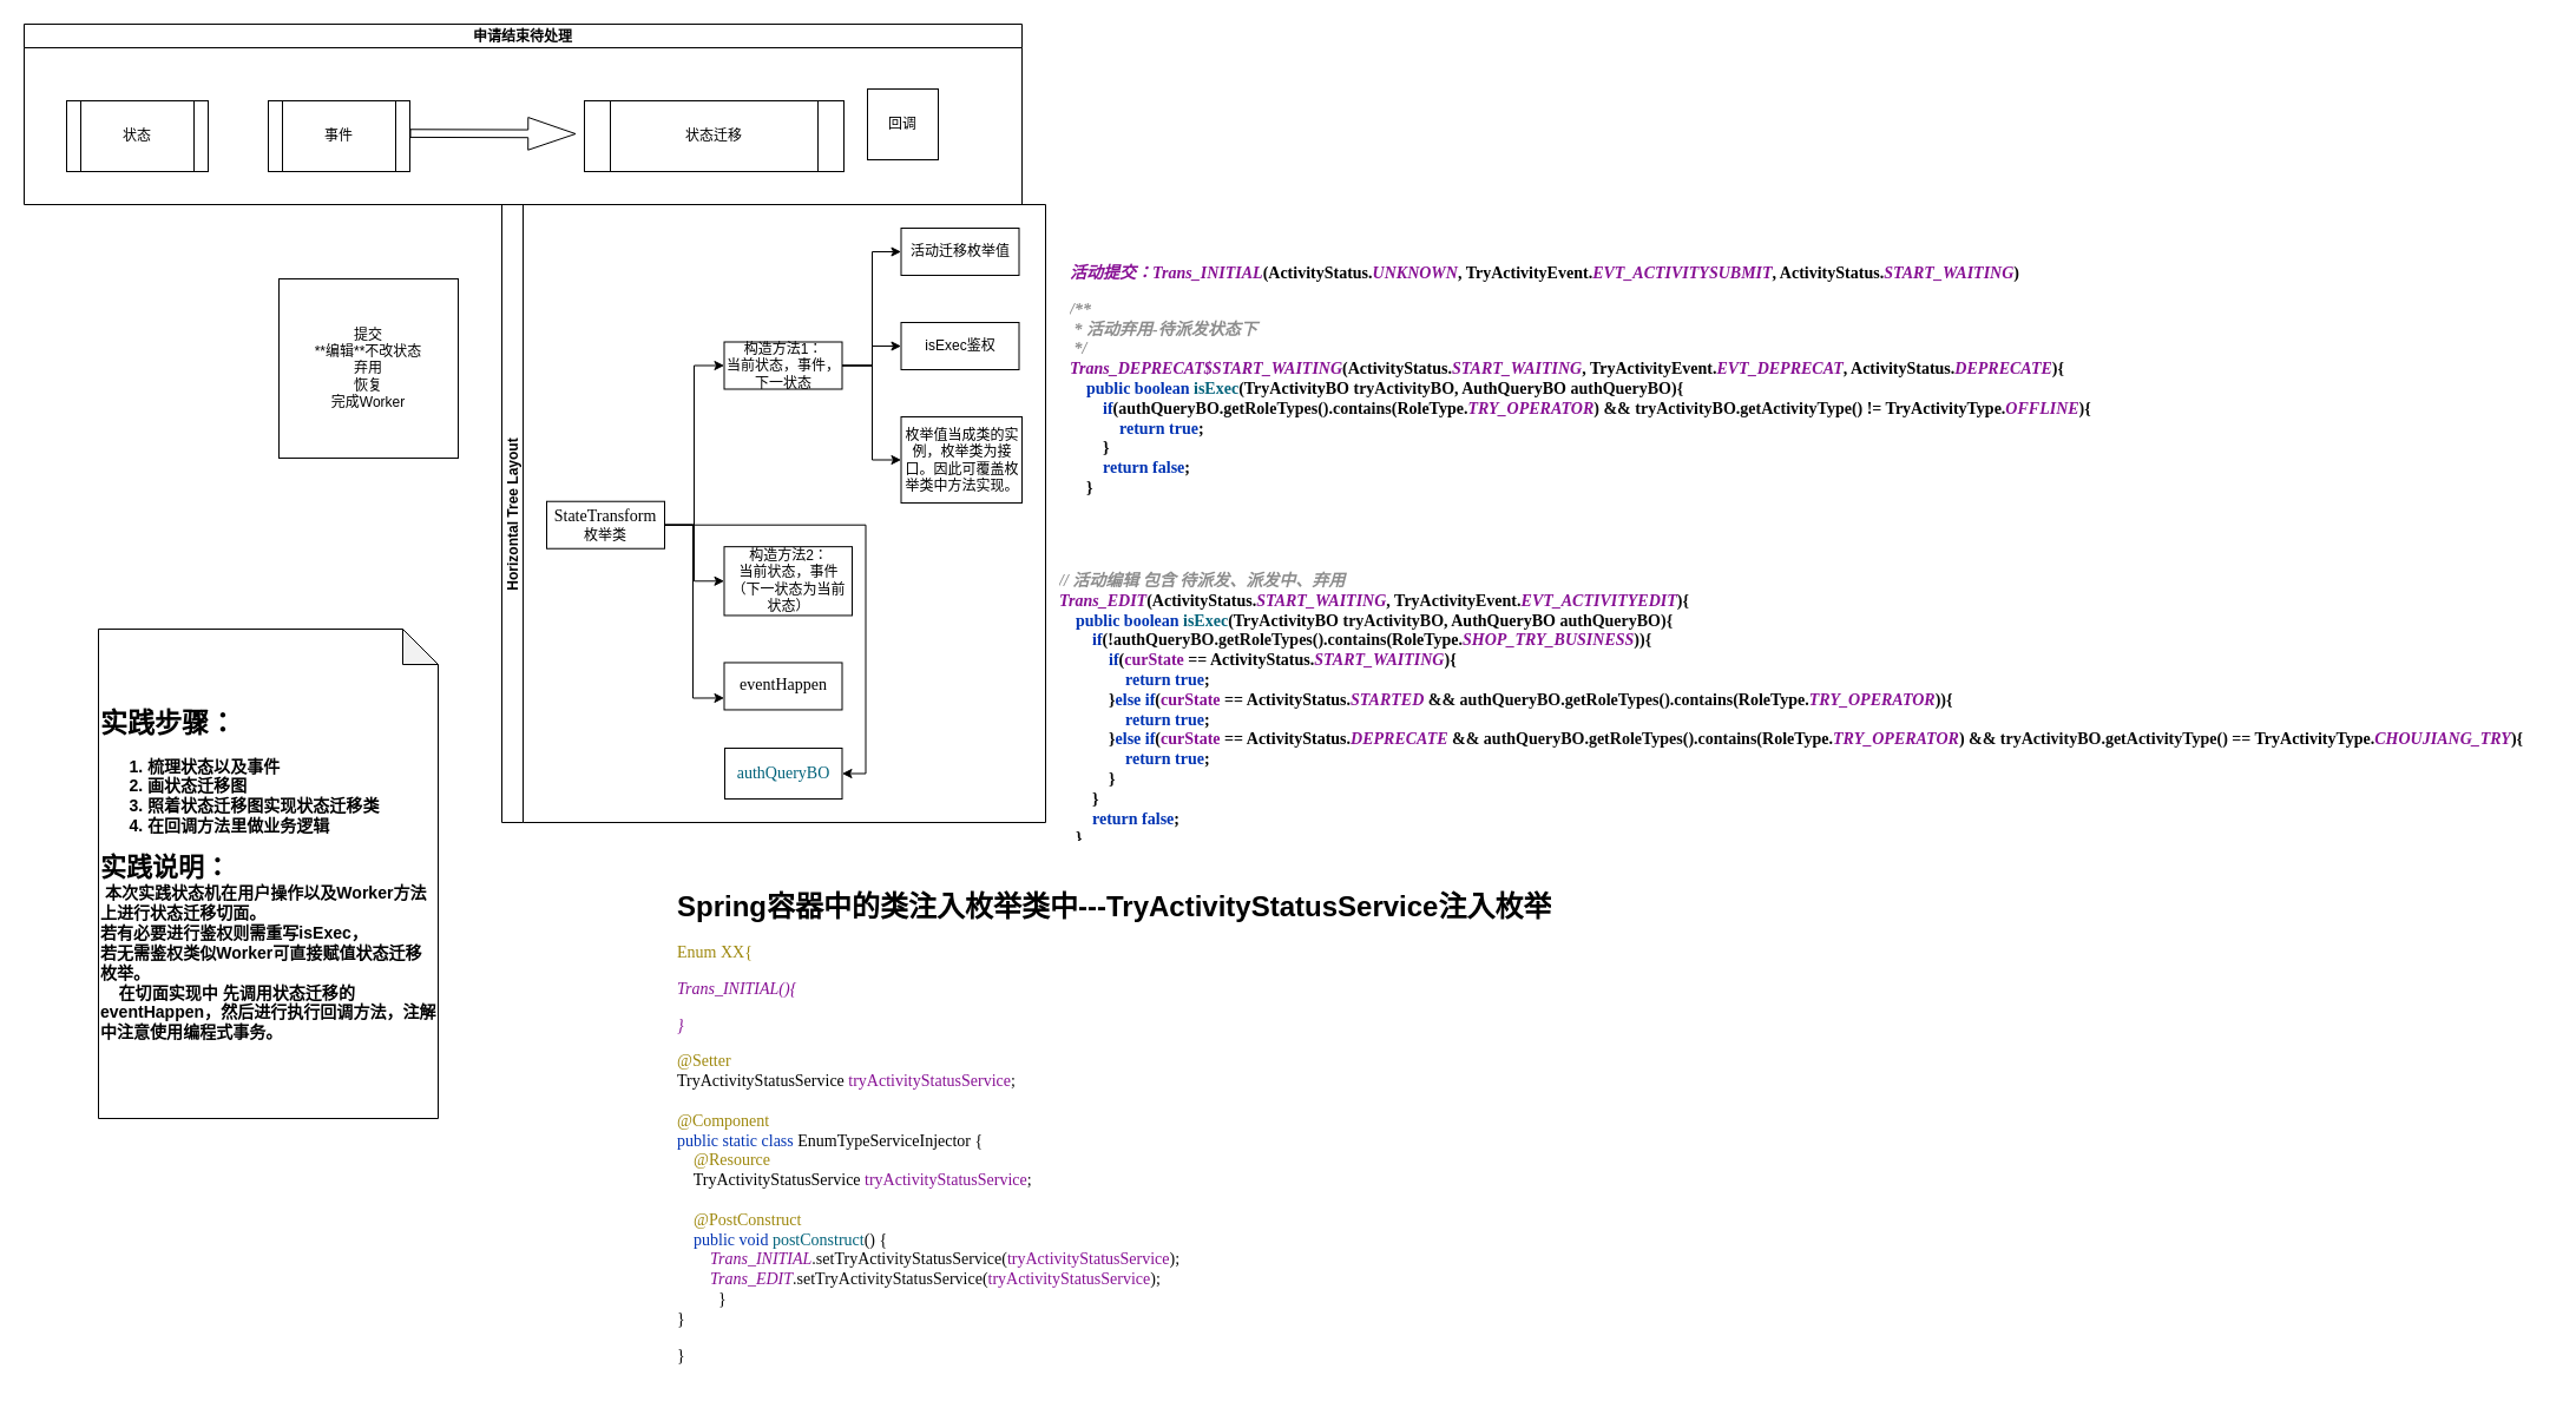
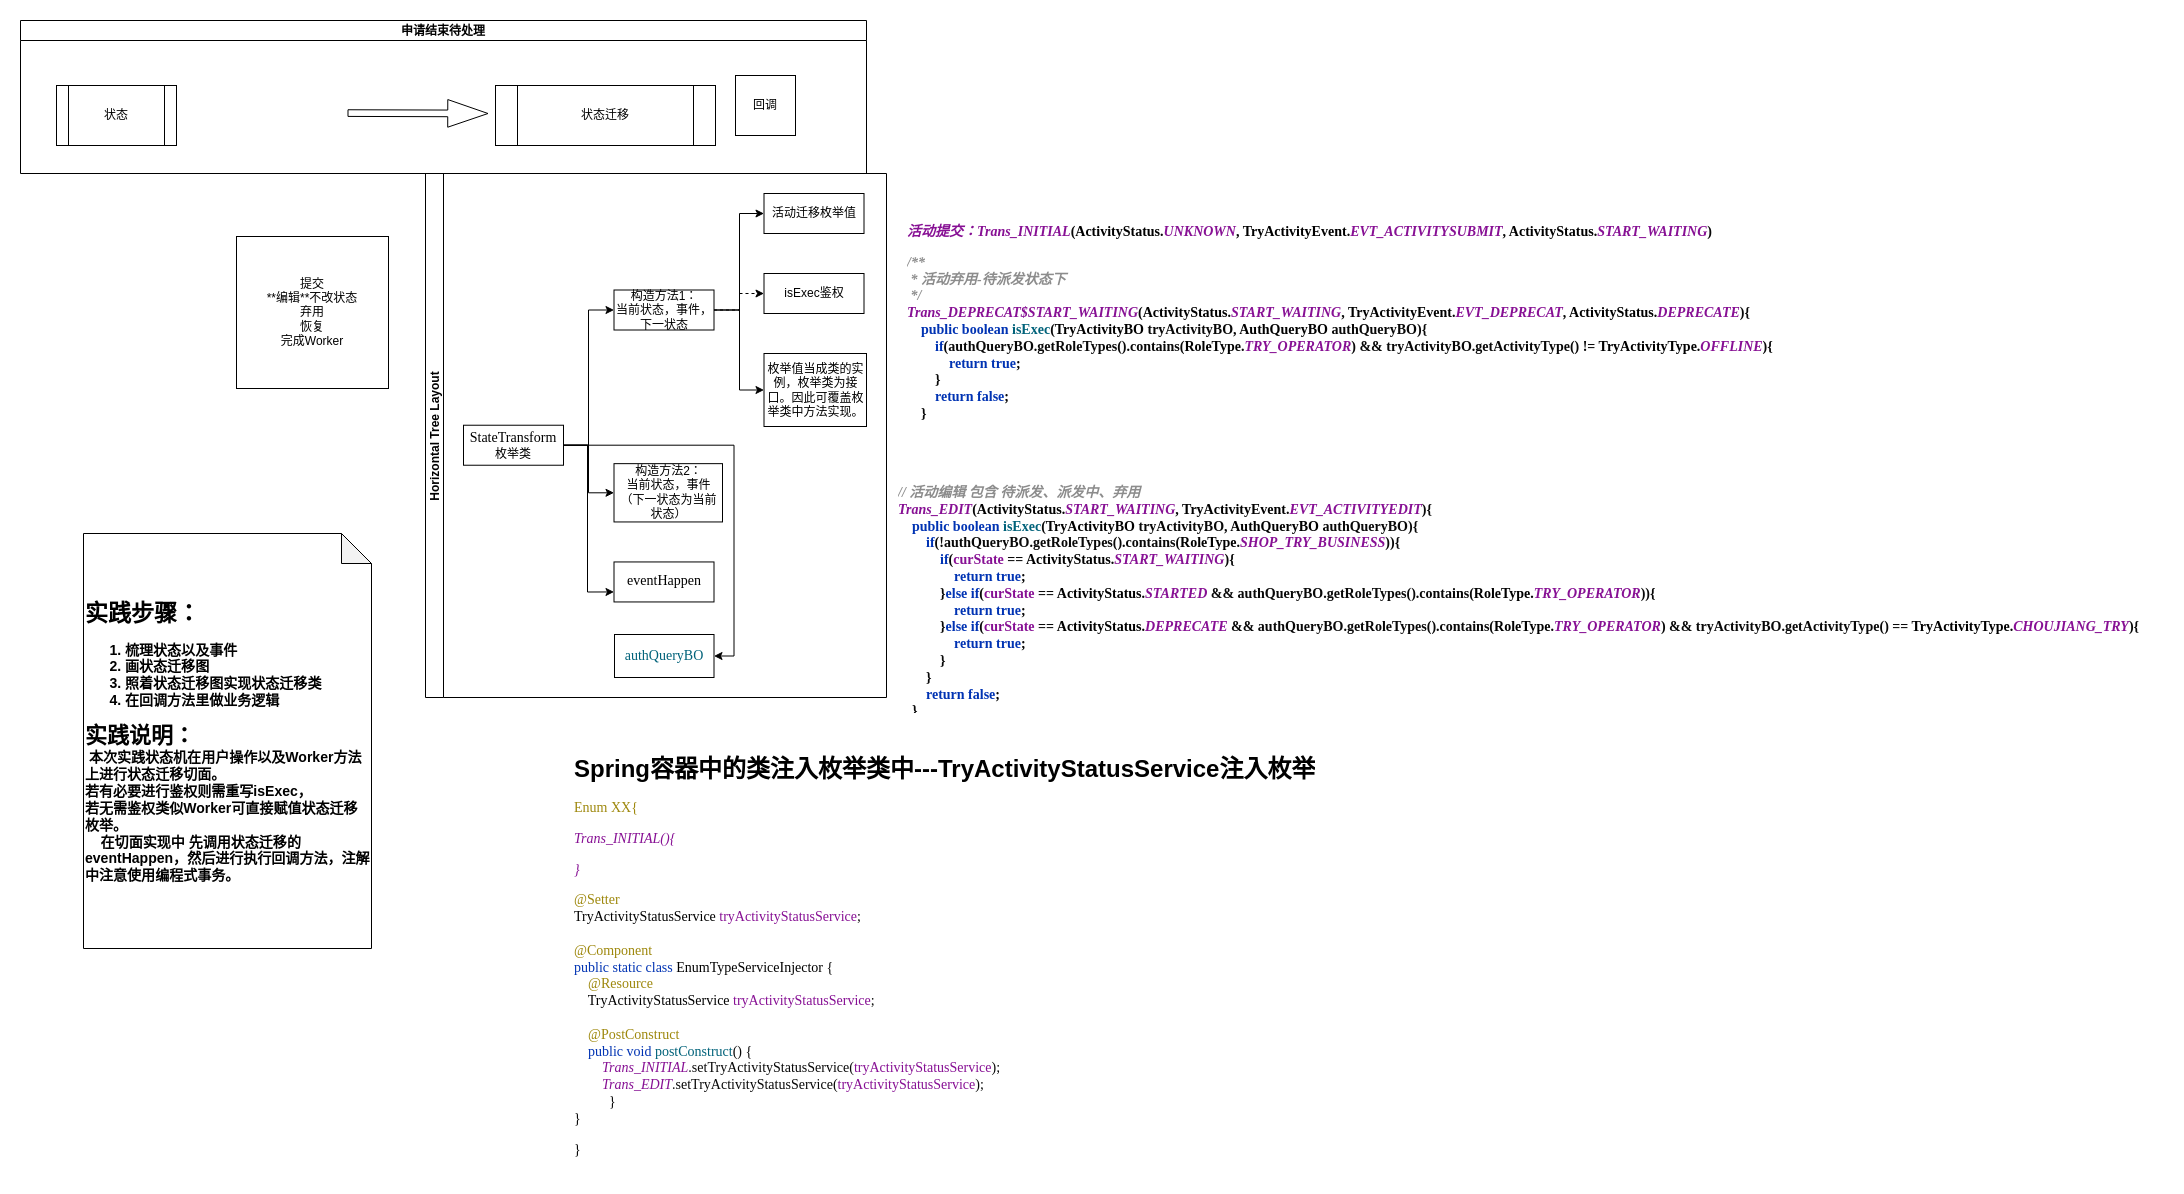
- <mxCell id="25" value="事件" style="shape=process;whiteSpace=wrap;html=1;backgroundOutline=1;" parent="23" vertex="1"><mxGeometry x="207" y="65" width="120" height="60" as="geometry" /></mxCell>
- <mxCell id="10" value="" style="edgeStyle=elbowEdgeStyle;elbow=horizontal;html=1;rounded=0;" parent="4" source="6" target="11" edge="1"><mxGeometry relative="1" as="geometry"><mxPoint x="516" y="-705.893" as="sourcePoint" /></mxGeometry></mxCell>
+ <mxCell id="10" value="" style="edgeStyle=elbowEdgeStyle;elbow=horizontal;html=1;rounded=0;dashed=1;" parent="4" source="6" target="11" edge="1"><mxGeometry relative="1" as="geometry"><mxPoint x="516" y="-705.893" as="sourcePoint" /></mxGeometry></mxCell>
